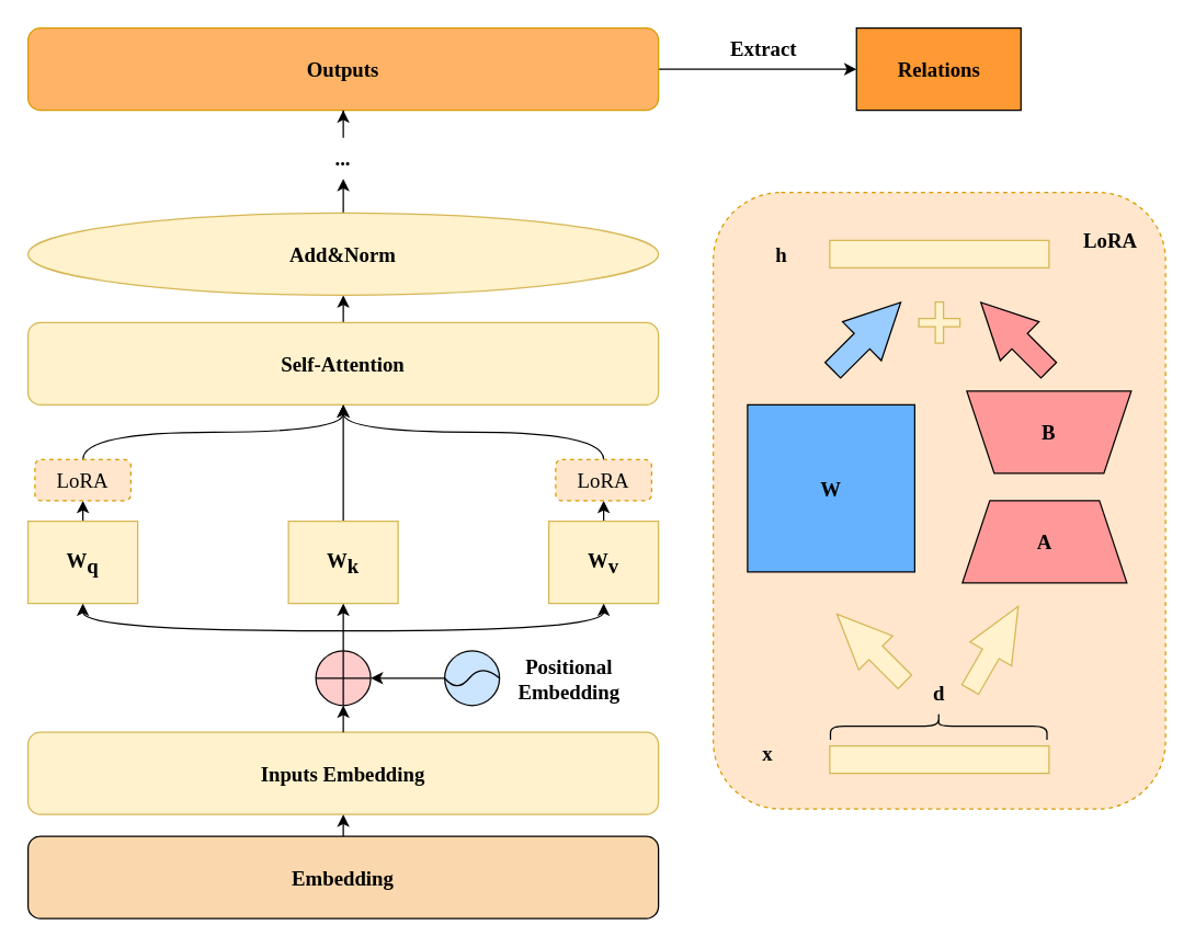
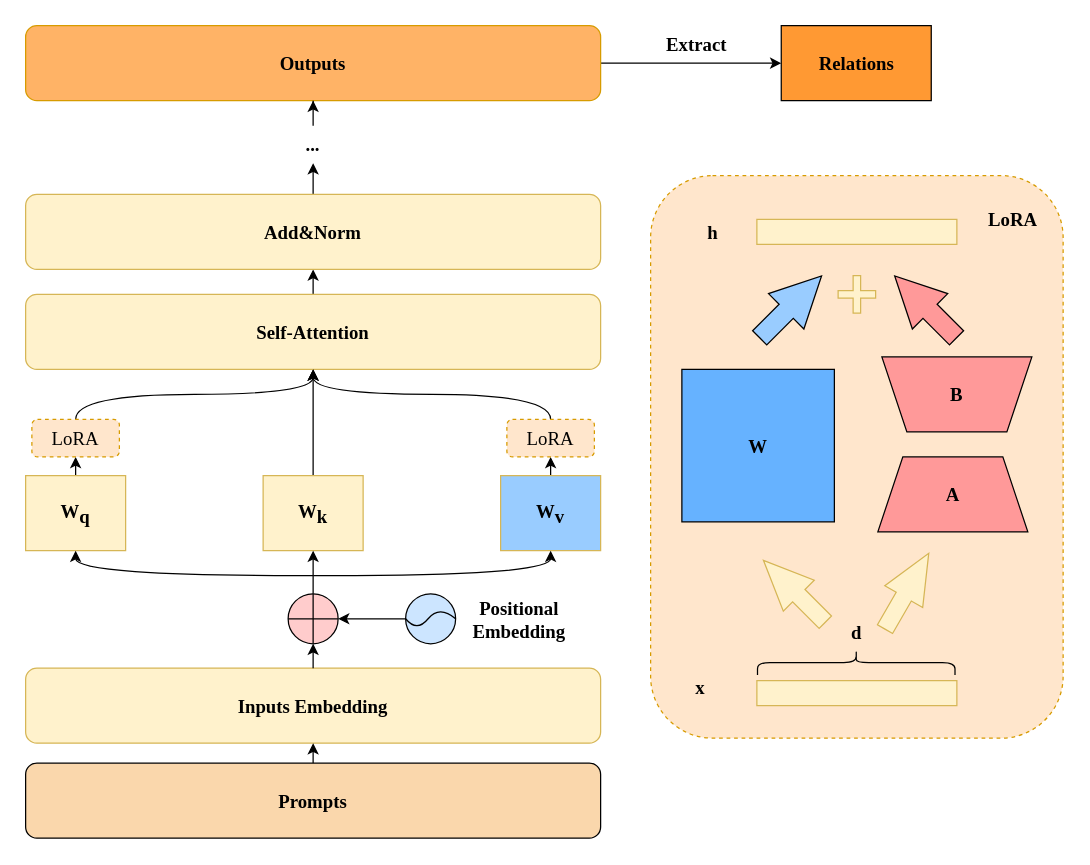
- <mxCell id="26" value="Add&amp;amp;Norm" style="ellipse;whiteSpace=wrap;html=1;fontFamily=Times New Roman;fontSize=15;fontStyle=1;fillColor=#fff2cc;strokeColor=#d6b656;" vertex="1" parent="1"><mxGeometry x="20" y="155" width="460" height="60" as="geometry" /></mxCell>
+ <mxCell id="26" value="Add&amp;amp;Norm" style="rounded=1;whiteSpace=wrap;html=1;fontFamily=Times New Roman;fontSize=15;fontStyle=1;fillColor=#fff2cc;strokeColor=#d6b656;" vertex="1" parent="1"><mxGeometry x="20" y="155" width="460" height="60" as="geometry" /></mxCell>
- <mxCell id="13" value="W&lt;sub style=&quot;font-size: 15px;&quot;&gt;v&lt;/sub&gt;" style="rounded=0;whiteSpace=wrap;html=1;fontFamily=Times New Roman;fontSize=15;fontStyle=1;fillColor=#fff2cc;strokeColor=#d6b656;" vertex="1" parent="1"><mxGeometry x="400" y="380" width="80" height="60" as="geometry" /></mxCell>
+ <mxCell id="13" value="W&lt;sub style=&quot;font-size: 15px;&quot;&gt;v&lt;/sub&gt;" style="rounded=0;whiteSpace=wrap;html=1;fontFamily=Times New Roman;fontSize=15;fontStyle=1;fillColor=#99ccff;strokeColor=#d6b656;" vertex="1" parent="1"><mxGeometry x="400" y="380" width="80" height="60" as="geometry" /></mxCell>
- <mxCell id="35" value="Embedding" style="rounded=1;whiteSpace=wrap;html=1;fontFamily=Times New Roman;fontSize=15;fontStyle=1;fillColor=#FAD7AC;" vertex="1" parent="1"><mxGeometry x="20" y="610" width="460" height="60" as="geometry" /></mxCell>
+ <mxCell id="35" value="Prompts" style="rounded=1;whiteSpace=wrap;html=1;fontFamily=Times New Roman;fontSize=15;fontStyle=1;fillColor=#FAD7AC;" vertex="1" parent="1"><mxGeometry x="20" y="610" width="460" height="60" as="geometry" /></mxCell>
